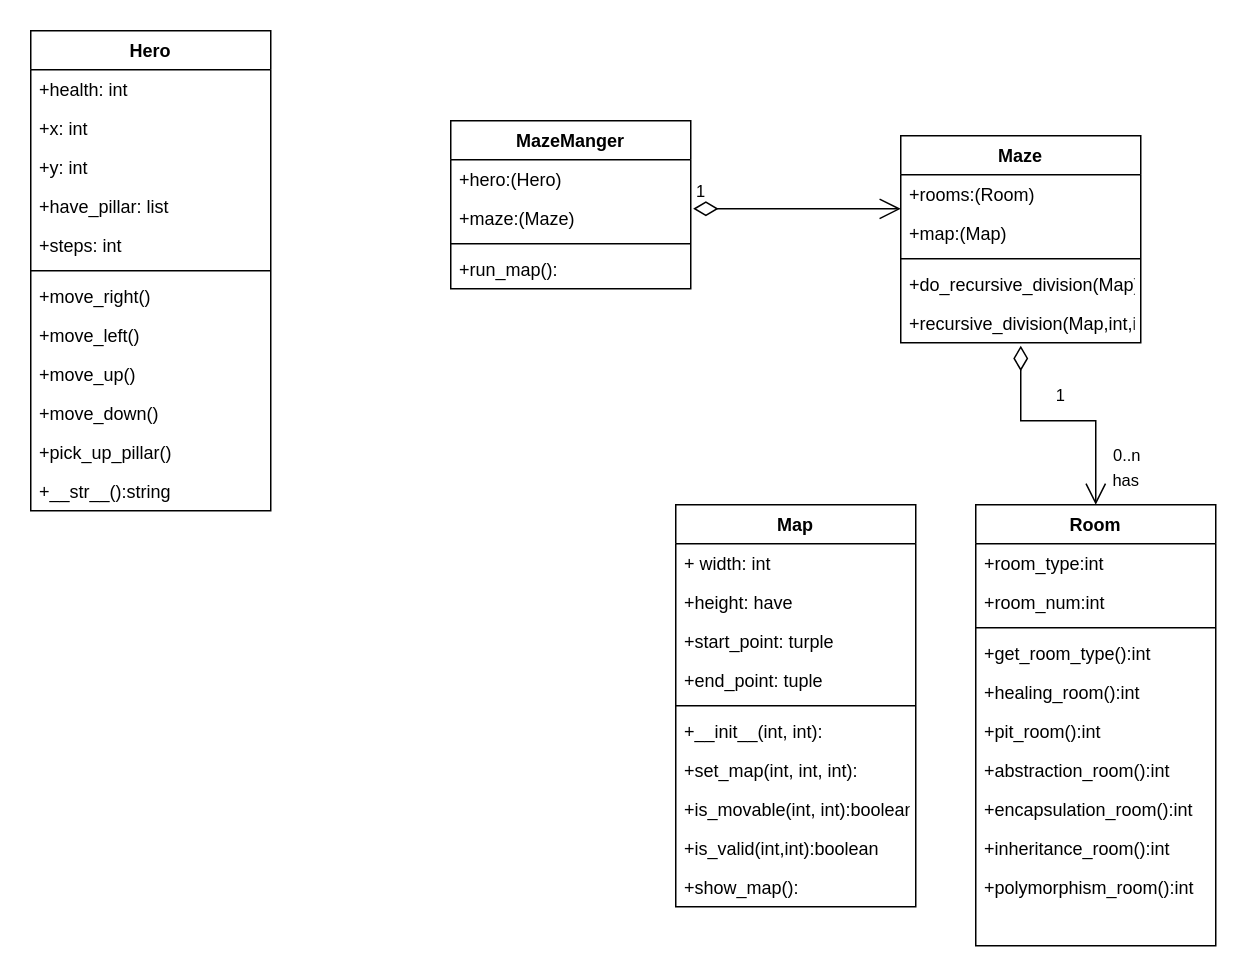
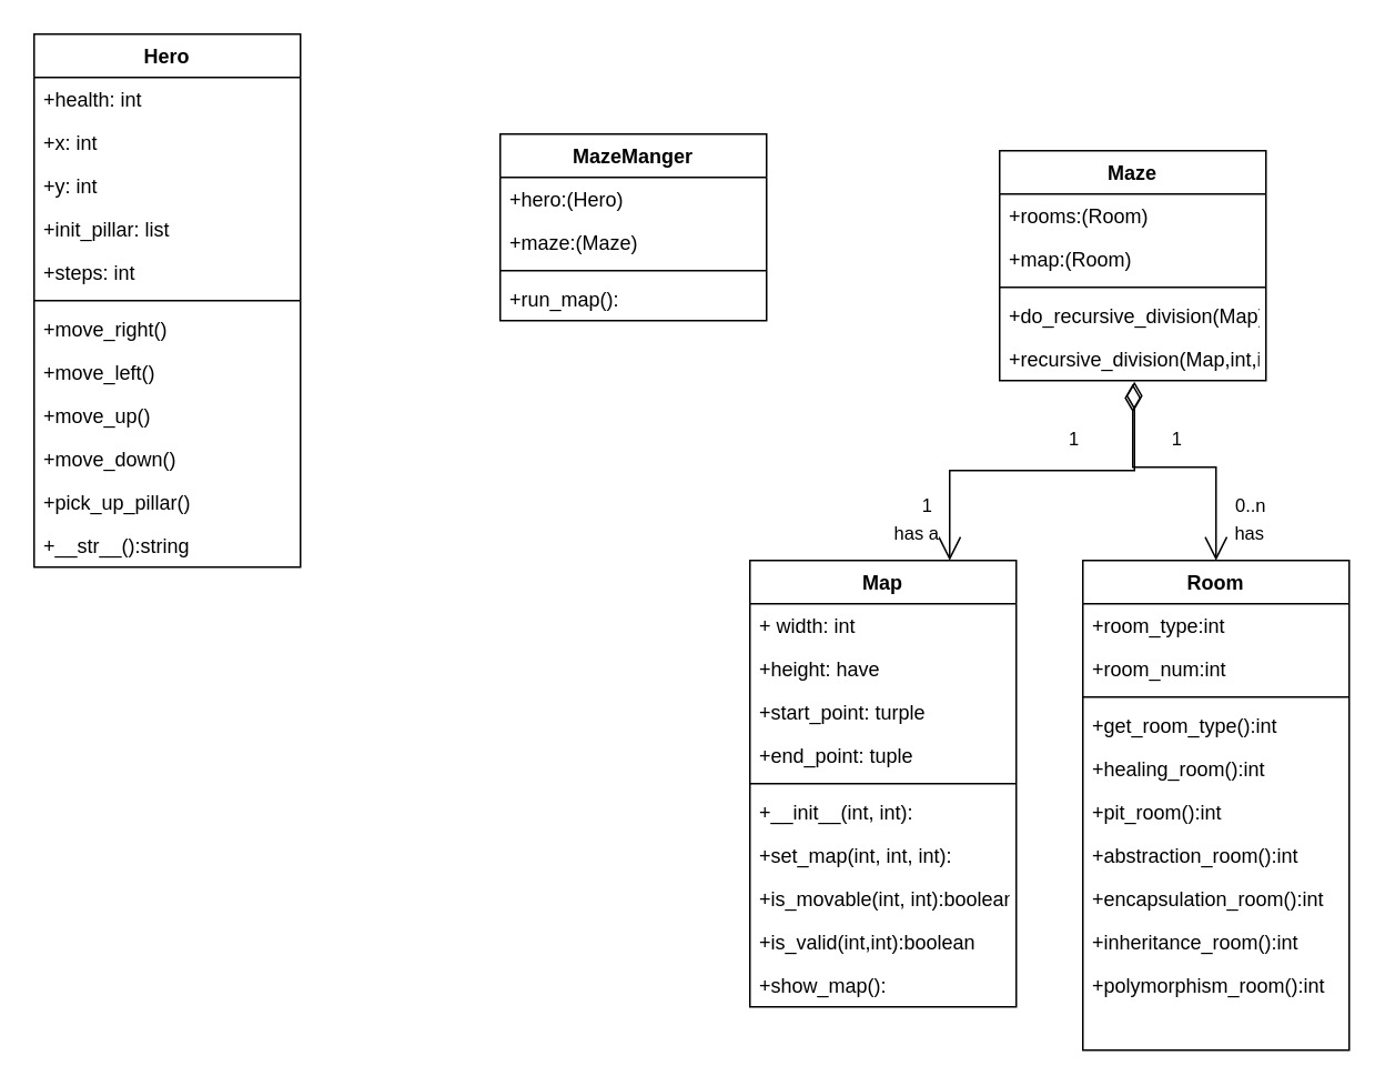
- <mxCell id="6" value="+have_pillar: list" style="text;strokeColor=none;fillColor=none;align=left;verticalAlign=top;spacingLeft=4;spacingRight=4;overflow=hidden;rotatable=0;points=[[0,0.5],[1,0.5]];portConstraint=eastwest;" vertex="1" parent="2"><mxGeometry y="104" width="160" height="26" as="geometry" /></mxCell>
+ <mxCell id="6" value="+init_pillar: list" style="text;strokeColor=none;fillColor=none;align=left;verticalAlign=top;spacingLeft=4;spacingRight=4;overflow=hidden;rotatable=0;points=[[0,0.5],[1,0.5]];portConstraint=eastwest;" vertex="1" parent="2"><mxGeometry y="104" width="160" height="26" as="geometry" /></mxCell>
- <mxCell id="55" value="1" style="endArrow=open;html=1;endSize=12;startArrow=diamondThin;startSize=14;startFill=0;edgeStyle=orthogonalEdgeStyle;align=left;verticalAlign=bottom;rounded=0;exitX=1.01;exitY=0.256;exitDx=0;exitDy=0;exitPerimeter=0;entryX=0;entryY=0.874;entryDx=0;entryDy=0;entryPerimeter=0;" edge="1" parent="1" source="40" target="44"><mxGeometry x="-1" y="3" relative="1" as="geometry"><mxPoint x="320" y="270" as="sourcePoint" /><mxPoint x="480" y="270" as="targetPoint" /></mxGeometry></mxCell>
- <mxCell id="45" value="+map:(Map)" style="text;strokeColor=none;fillColor=none;align=left;verticalAlign=top;spacingLeft=4;spacingRight=4;overflow=hidden;rotatable=0;points=[[0,0.5],[1,0.5]];portConstraint=eastwest;" vertex="1" parent="43"><mxGeometry y="52" width="160" height="26" as="geometry" /></mxCell>
+ <mxCell id="45" value="+map:(Room)" style="text;strokeColor=none;fillColor=none;align=left;verticalAlign=top;spacingLeft=4;spacingRight=4;overflow=hidden;rotatable=0;points=[[0,0.5],[1,0.5]];portConstraint=eastwest;" vertex="1" parent="43"><mxGeometry y="52" width="160" height="26" as="geometry" /></mxCell>
+ <mxCell id="52" value="has a" style="endArrow=open;html=1;endSize=12;startArrow=diamondThin;startSize=14;startFill=0;edgeStyle=orthogonalEdgeStyle;rounded=0;exitX=0.506;exitY=1.026;exitDx=0;exitDy=0;exitPerimeter=0;entryX=0.75;entryY=0;entryDx=0;entryDy=0;" edge="1" parent="1" source="48" target="15"><mxGeometry x="0.853" y="-20" relative="1" as="geometry"><mxPoint x="320" y="270" as="sourcePoint" /><mxPoint x="520" y="330" as="targetPoint" /><mxPoint as="offset" /></mxGeometry></mxCell>
+ <mxCell id="53" value="1" style="edgeLabel;resizable=0;html=1;align=left;verticalAlign=top;" connectable="0" vertex="1" parent="52"><mxGeometry x="-1" relative="1" as="geometry"><mxPoint x="-41" y="21" as="offset" /></mxGeometry></mxCell>
+ <mxCell id="54" value="1" style="edgeLabel;resizable=0;html=1;align=right;verticalAlign=top;" connectable="0" vertex="1" parent="52"><mxGeometry x="1" relative="1" as="geometry"><mxPoint x="-10" y="-46" as="offset" /></mxGeometry></mxCell>
